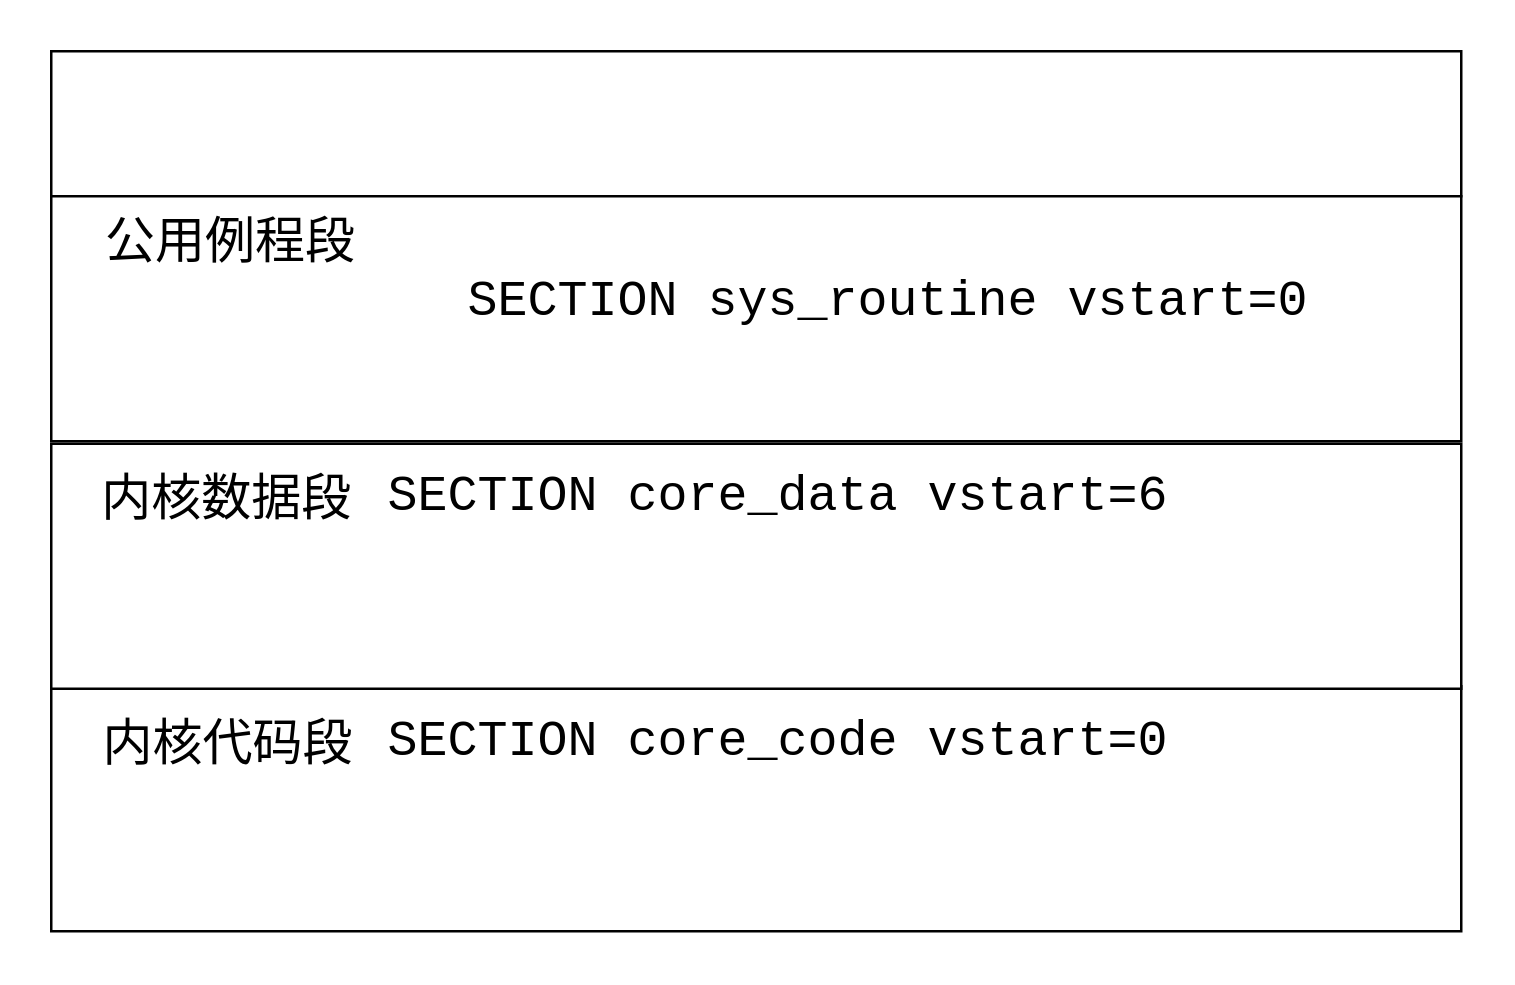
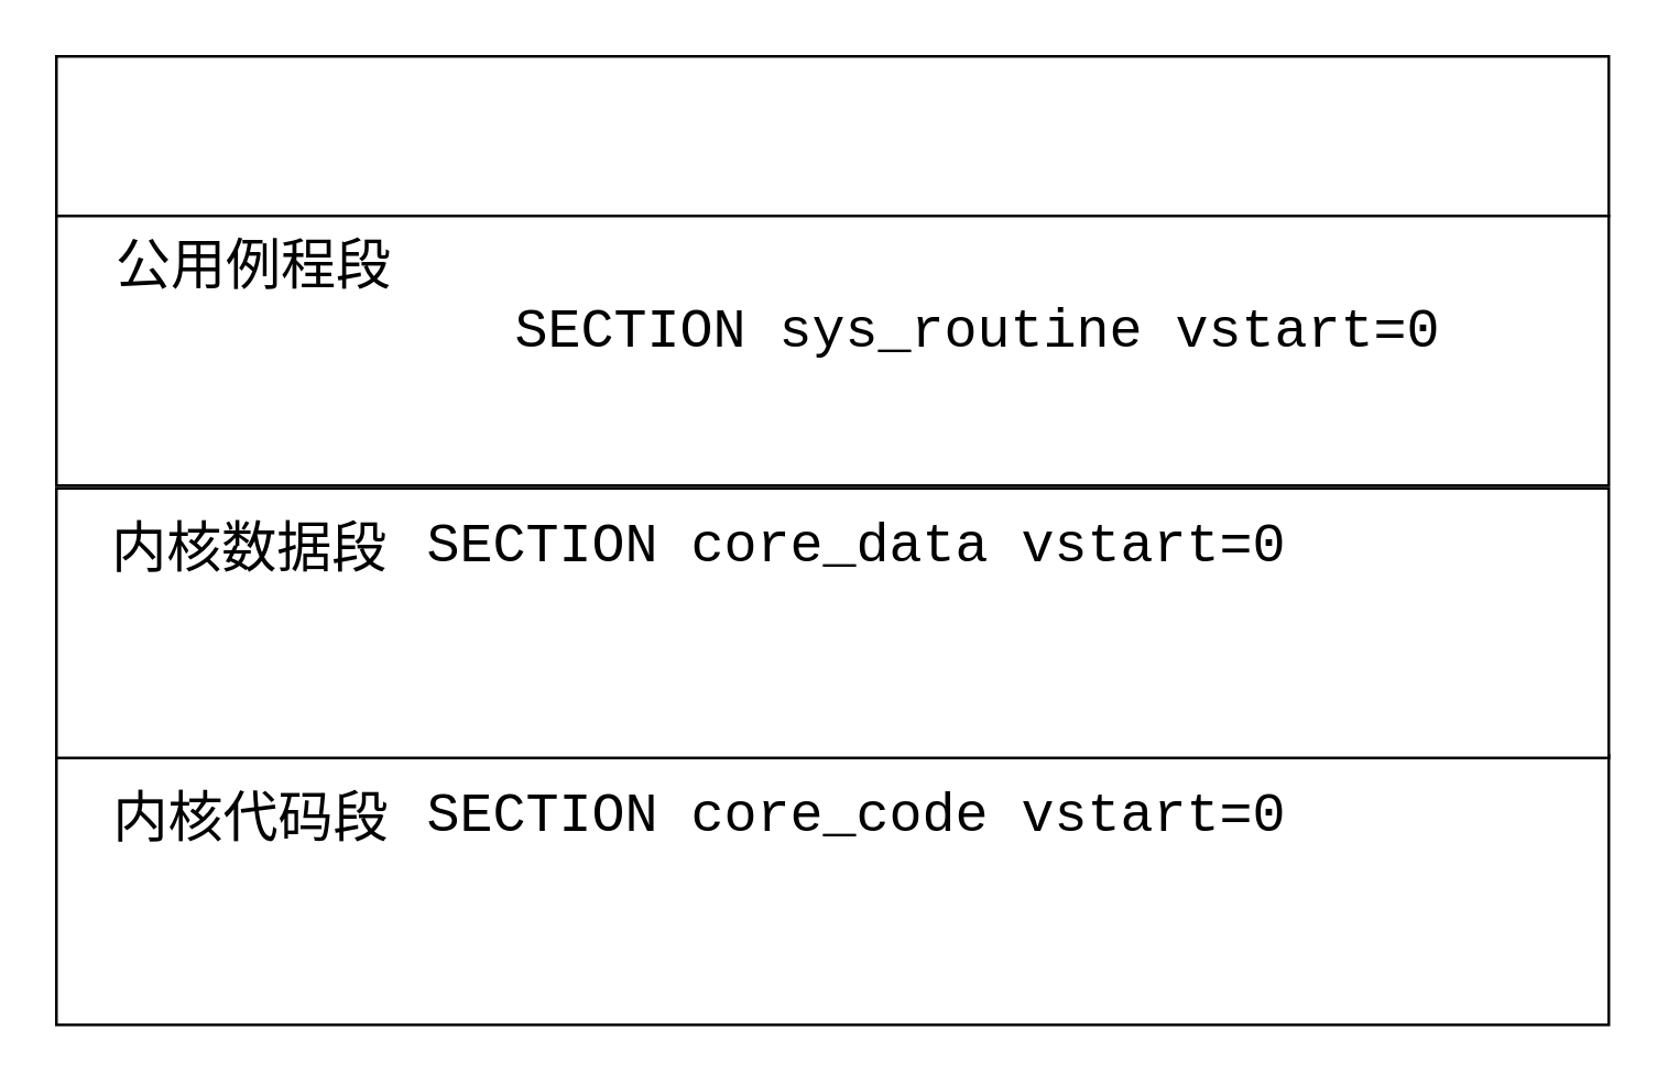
- <mxCell id="10" value="&lt;font style=&quot;font-size: 20px&quot; face=&quot;Courier New&quot;&gt;SECTION core_data vstart=6&lt;/font&gt;" style="text;html=1;strokeColor=none;fillColor=none;align=center;verticalAlign=middle;whiteSpace=wrap;rounded=0;" vertex="1" parent="1"><mxGeometry x="138.5" y="188" width="344" height="20" as="geometry" /></mxCell>
+ <mxCell id="10" value="&lt;font style=&quot;font-size: 20px&quot; face=&quot;Courier New&quot;&gt;SECTION core_data vstart=0&lt;/font&gt;" style="text;html=1;strokeColor=none;fillColor=none;align=center;verticalAlign=middle;whiteSpace=wrap;rounded=0;" vertex="1" parent="1"><mxGeometry x="138.5" y="188" width="344" height="20" as="geometry" /></mxCell>
